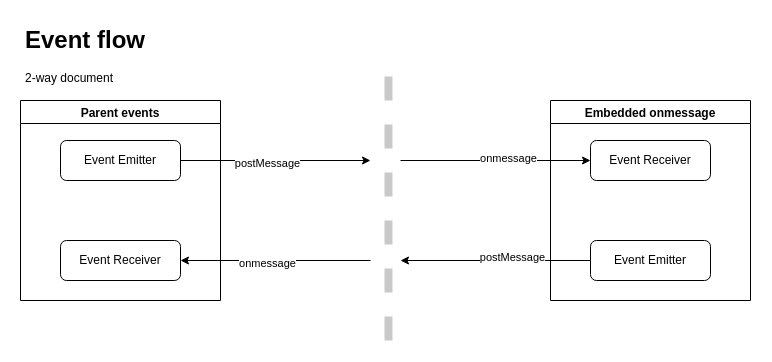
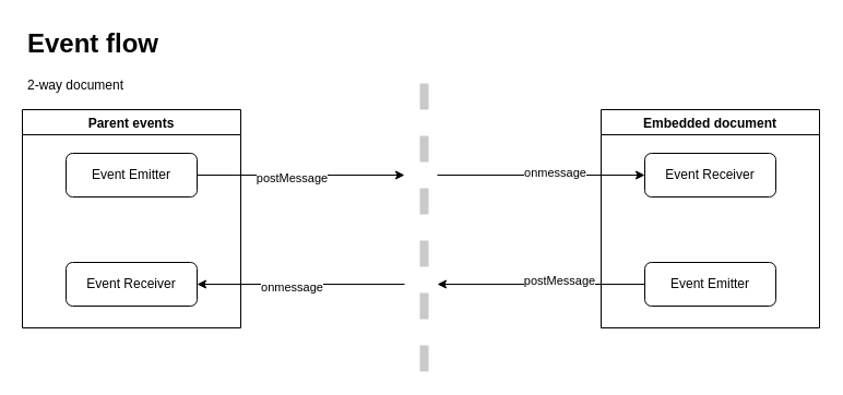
- <mxCell id="15" value="Embedded onmessage" style="swimlane;" parent="1" vertex="1"><mxGeometry x="550" y="100" width="200" height="200" as="geometry" /></mxCell>
+ <mxCell id="15" value="Embedded document" style="swimlane;" parent="1" vertex="1"><mxGeometry x="550" y="100" width="200" height="200" as="geometry" /></mxCell>
